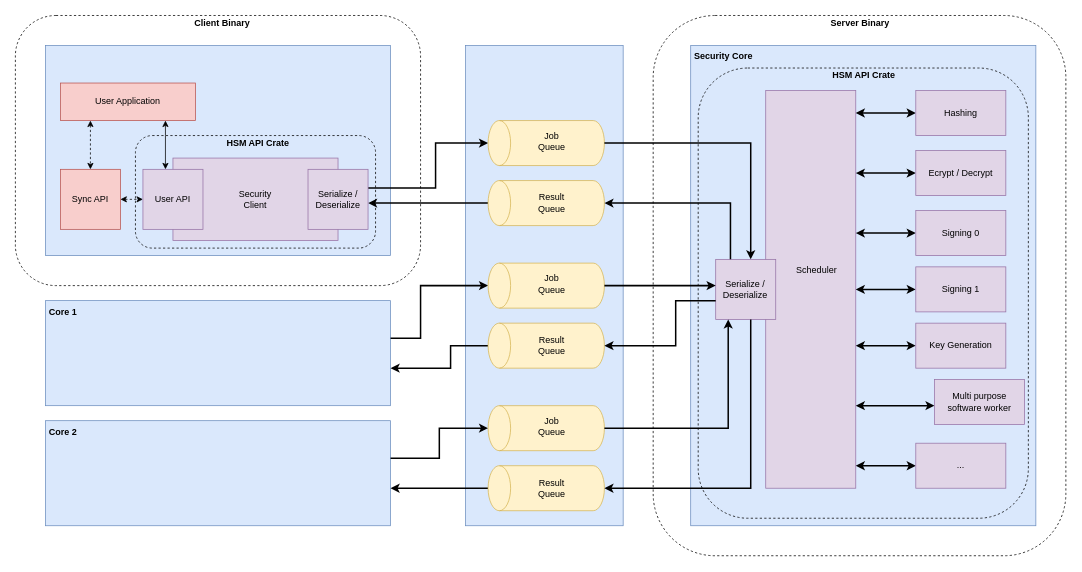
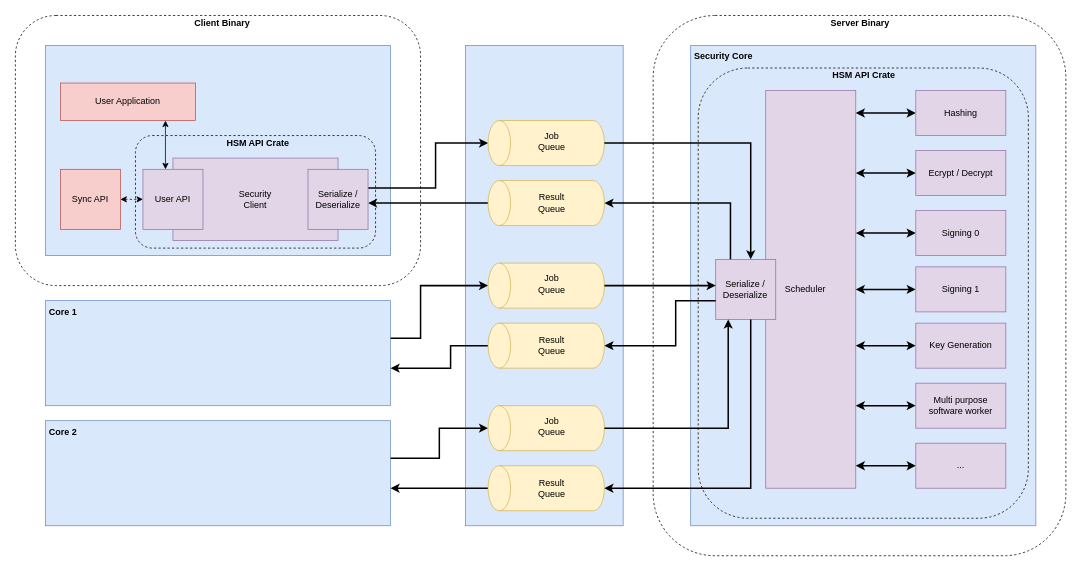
- <mxCell id="67" value="" style="endArrow=classic;startArrow=classic;html=1;rounded=0;dashed=1;strokeWidth=1;edgeStyle=orthogonalEdgeStyle;" parent="16" source="63" target="64" edge="1"><mxGeometry width="50" height="50" relative="1" as="geometry"><mxPoint x="270" y="310" as="sourcePoint" /><mxPoint x="320" y="260" as="targetPoint" /><Array as="points"><mxPoint x="120" y="190" /><mxPoint x="120" y="190" /></Array></mxGeometry></mxCell>
- <mxCell id="19" value="Scheduler" style="text;html=1;strokeColor=none;fillColor=none;align=center;verticalAlign=middle;whiteSpace=wrap;rounded=0;" parent="17" vertex="1"><mxGeometry x="28.333" y="176.4" width="80" height="127.2" as="geometry" /></mxCell>
+ <mxCell id="19" value="Scheduler" style="text;html=1;strokeColor=none;fillColor=none;align=center;verticalAlign=middle;whiteSpace=wrap;rounded=0;" parent="17" vertex="1"><mxGeometry x="13.333" y="201.4" width="80" height="127.2" as="geometry" /></mxCell>
- <mxCell id="32" value="Multi purpose&lt;br&gt;software worker" style="rounded=0;whiteSpace=wrap;html=1;fillColor=#e1d5e7;strokeColor=#9673a6;" parent="16" vertex="1"><mxGeometry x="1245" y="505" width="120" height="60" as="geometry" /></mxCell>
+ <mxCell id="32" value="Multi purpose&lt;br&gt;software worker" style="rounded=0;whiteSpace=wrap;html=1;fillColor=#e1d5e7;strokeColor=#9673a6;" parent="16" vertex="1"><mxGeometry x="1220" y="510" width="120" height="60" as="geometry" /></mxCell>
